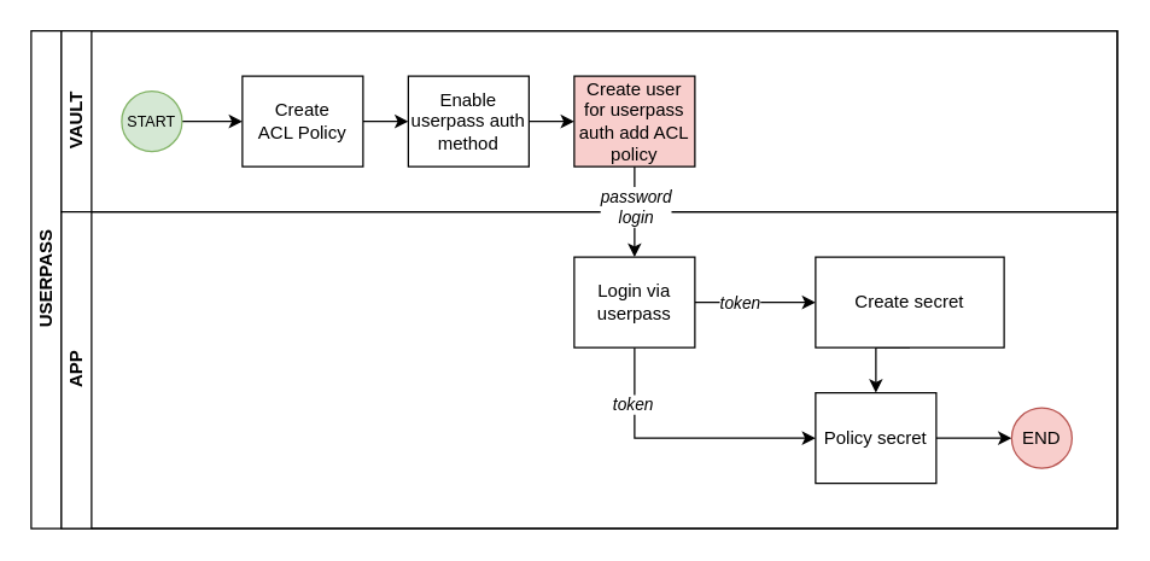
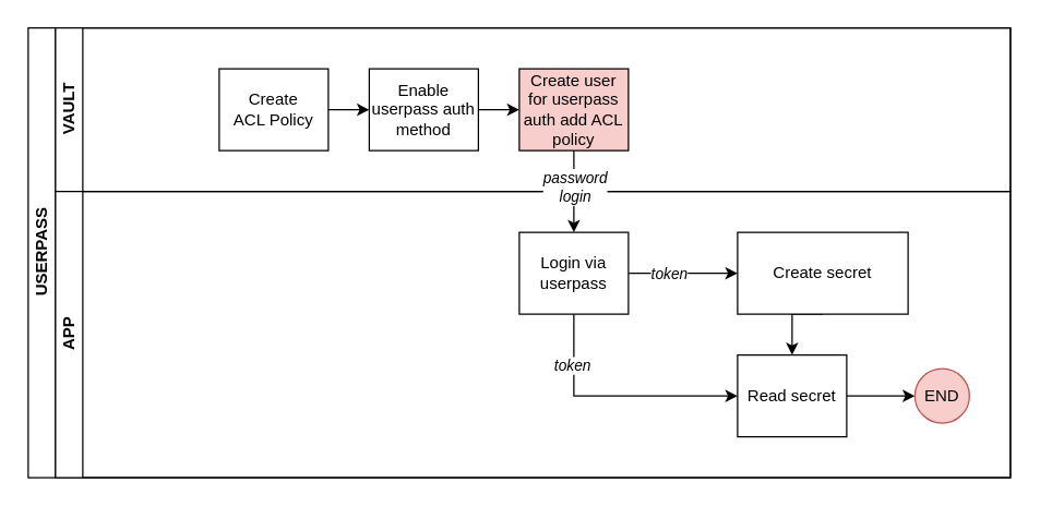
- <mxCell id="5" value="&lt;font style=&quot;font-size: 10px;&quot;&gt;START&lt;/font&gt;" style="ellipse;whiteSpace=wrap;html=1;fillColor=#d5e8d4;strokeColor=#82b366;" parent="3" vertex="1"><mxGeometry x="40" y="40" width="40" height="40" as="geometry" /></mxCell>
- <mxCell id="4" value="" style="edgeStyle=orthogonalEdgeStyle;rounded=0;orthogonalLoop=1;jettySize=auto;html=1;" parent="3" source="5" target="7" edge="1"><mxGeometry relative="1" as="geometry" /></mxCell>
- <mxCell id="13" value="Policy secret" style="rounded=0;whiteSpace=wrap;html=1;fontFamily=Helvetica;fontSize=12;fontColor=#000000;align=center;" parent="11" vertex="1"><mxGeometry x="500" y="120" width="80" height="60" as="geometry" /></mxCell>
+ <mxCell id="13" value="Read secret" style="rounded=0;whiteSpace=wrap;html=1;fontFamily=Helvetica;fontSize=12;fontColor=#000000;align=center;" parent="11" vertex="1"><mxGeometry x="500" y="120" width="80" height="60" as="geometry" /></mxCell>
